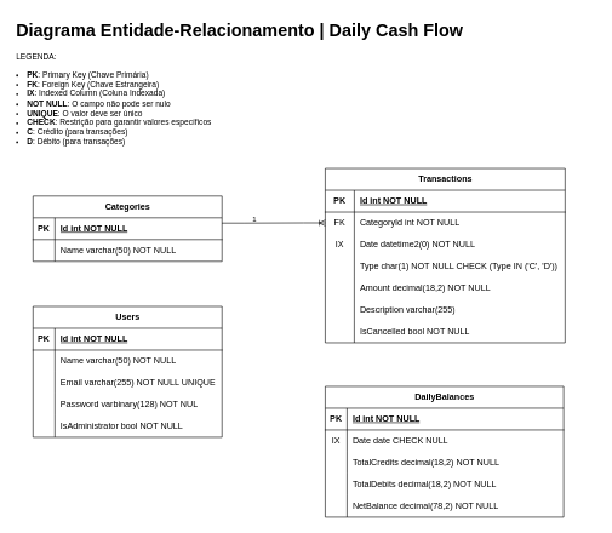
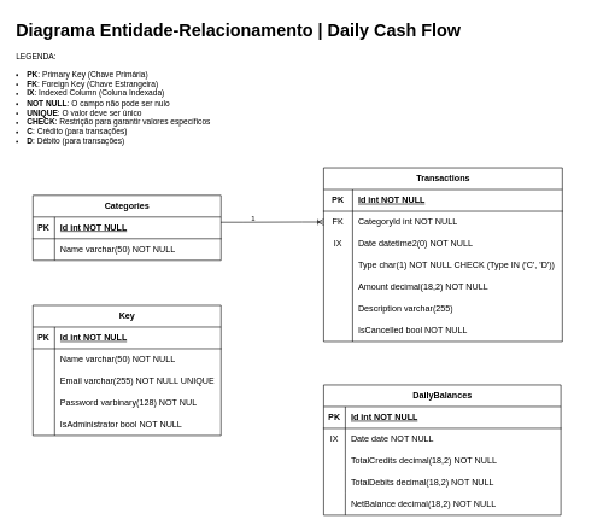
- <mxCell id="2" value="Users" style="shape=table;startSize=30;container=1;collapsible=1;childLayout=tableLayout;fixedRows=1;rowLines=0;fontStyle=1;align=center;resizeLast=1;html=1;" parent="1" vertex="1"><mxGeometry x="45" y="421" width="260" height="180" as="geometry" /></mxCell>
+ <mxCell id="2" value="Key" style="shape=table;startSize=30;container=1;collapsible=1;childLayout=tableLayout;fixedRows=1;rowLines=0;fontStyle=1;align=center;resizeLast=1;html=1;" parent="1" vertex="1"><mxGeometry x="45" y="421" width="260" height="180" as="geometry" /></mxCell>
- <mxCell id="46" value="&lt;span class=&quot;hljs-type&quot;&gt;Date&lt;/span&gt; &lt;span class=&quot;hljs-type&quot;&gt;date&lt;/span&gt; &lt;span class=&quot;hljs-keyword&quot;&gt;CHECK&lt;/span&gt; &lt;span class=&quot;hljs-keyword&quot;&gt;NULL&lt;/span&gt;" style="shape=partialRectangle;connectable=0;fillColor=none;top=0;left=0;bottom=0;right=0;align=left;spacingLeft=6;overflow=hidden;whiteSpace=wrap;html=1;" parent="44" vertex="1"><mxGeometry x="30" width="298" height="30" as="geometry"><mxRectangle width="298" height="30" as="alternateBounds" /></mxGeometry></mxCell>
+ <mxCell id="46" value="&lt;span class=&quot;hljs-type&quot;&gt;Date&lt;/span&gt; &lt;span class=&quot;hljs-type&quot;&gt;date&lt;/span&gt; &lt;span class=&quot;hljs-keyword&quot;&gt;NOT&lt;/span&gt; &lt;span class=&quot;hljs-keyword&quot;&gt;NULL&lt;/span&gt;" style="shape=partialRectangle;connectable=0;fillColor=none;top=0;left=0;bottom=0;right=0;align=left;spacingLeft=6;overflow=hidden;whiteSpace=wrap;html=1;" parent="44" vertex="1"><mxGeometry x="30" width="298" height="30" as="geometry"><mxRectangle width="298" height="30" as="alternateBounds" /></mxGeometry></mxCell>
- <mxCell id="55" value="NetBalance decimal(78,2) NOT NULL" style="shape=partialRectangle;connectable=0;fillColor=none;top=0;left=0;bottom=0;right=0;align=left;spacingLeft=6;overflow=hidden;whiteSpace=wrap;html=1;" parent="53" vertex="1"><mxGeometry x="30" width="298" height="30" as="geometry"><mxRectangle width="298" height="30" as="alternateBounds" /></mxGeometry></mxCell>
+ <mxCell id="55" value="NetBalance decimal(18,2) NOT NULL" style="shape=partialRectangle;connectable=0;fillColor=none;top=0;left=0;bottom=0;right=0;align=left;spacingLeft=6;overflow=hidden;whiteSpace=wrap;html=1;" parent="53" vertex="1"><mxGeometry x="30" width="298" height="30" as="geometry"><mxRectangle width="298" height="30" as="alternateBounds" /></mxGeometry></mxCell>
